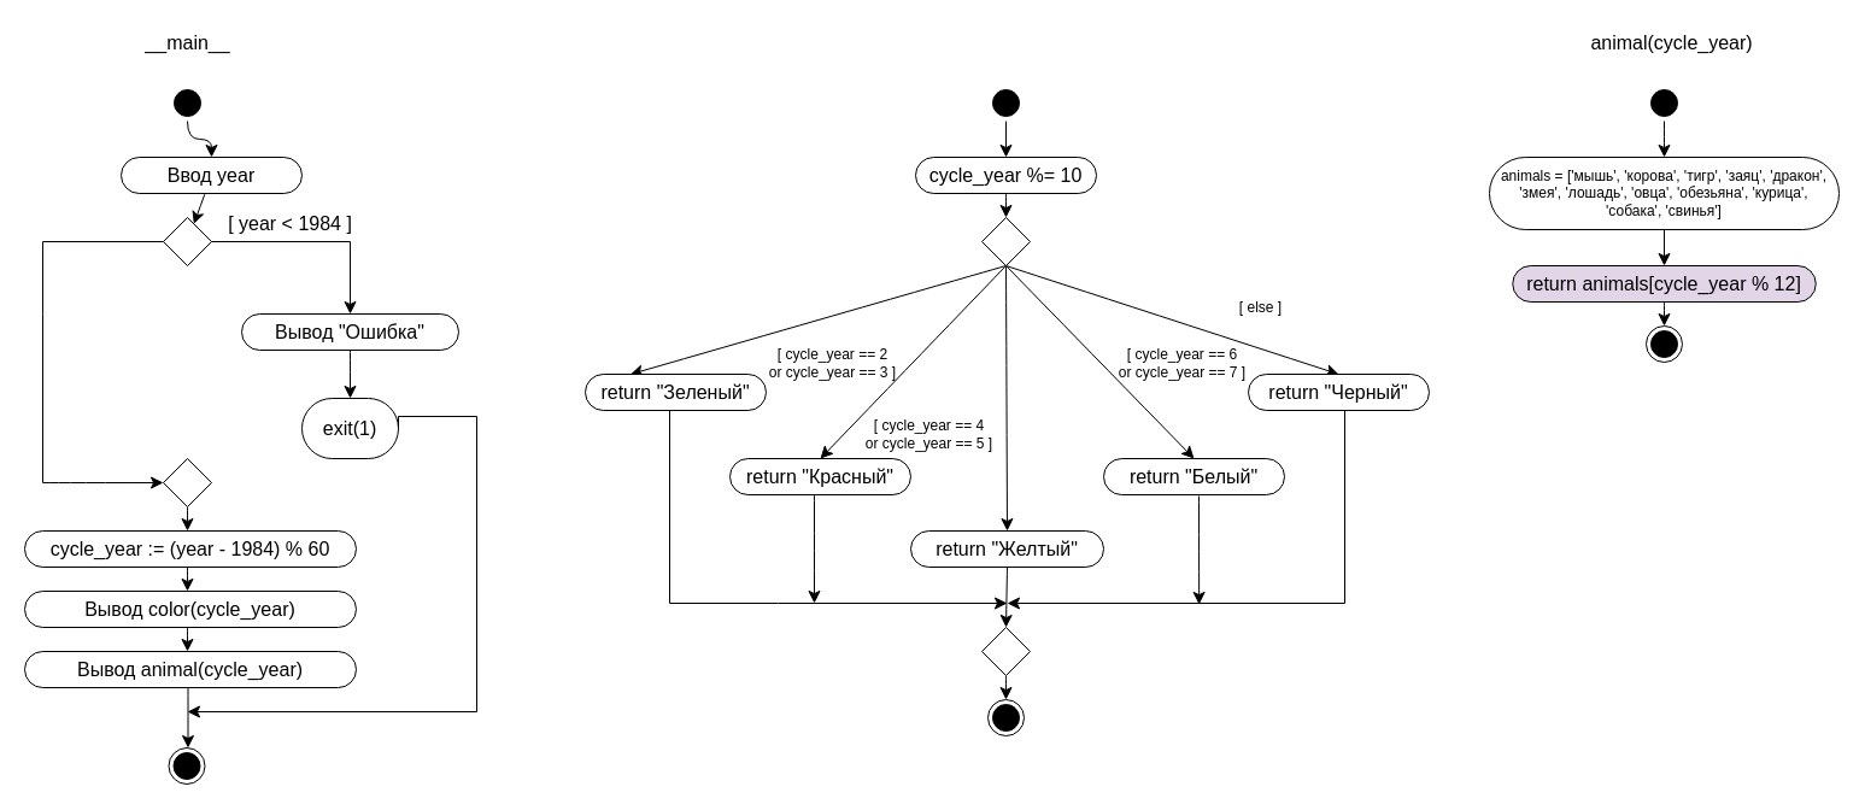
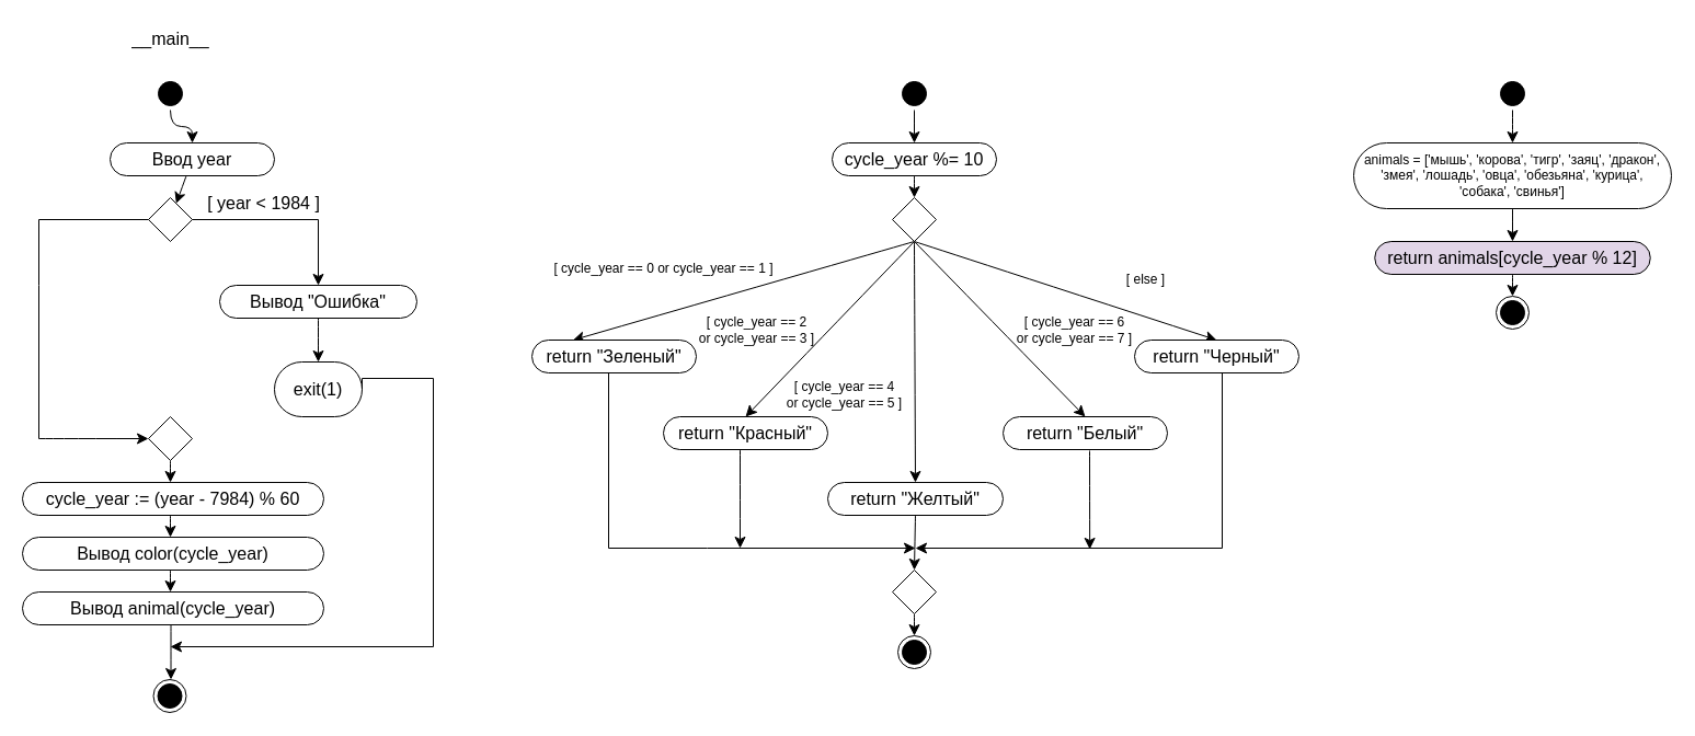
- <mxCell id="55" value="animal(cycle_year)" style="text;html=1;align=center;verticalAlign=middle;resizable=0;points=[];autosize=1;strokeColor=none;fillColor=none;fontSize=16;" vertex="1" parent="1"><mxGeometry x="1306" y="20" width="160" height="30" as="geometry" /></mxCell>
+ <mxCell id="43" value="[ cycle_year == 0 or cycle_year == 1 ]" style="text;html=1;align=center;verticalAlign=middle;resizable=0;points=[];autosize=1;strokeColor=none;fillColor=none;" vertex="1" parent="1"><mxGeometry x="455" y="230" width="300" height="30" as="geometry" /></mxCell>
- <mxCell id="16" value="cycle_year :=&amp;nbsp;(year - 1984) % 60" style="html=1;whiteSpace=wrap;fontSize=16;rounded=1;arcSize=50;" vertex="1" parent="1"><mxGeometry x="20" y="440" width="275" height="30" as="geometry" /></mxCell>
+ <mxCell id="16" value="cycle_year :=&amp;nbsp;(year - 7984) % 60" style="html=1;whiteSpace=wrap;fontSize=16;rounded=1;arcSize=50;" vertex="1" parent="1"><mxGeometry x="20" y="440" width="275" height="30" as="geometry" /></mxCell>
